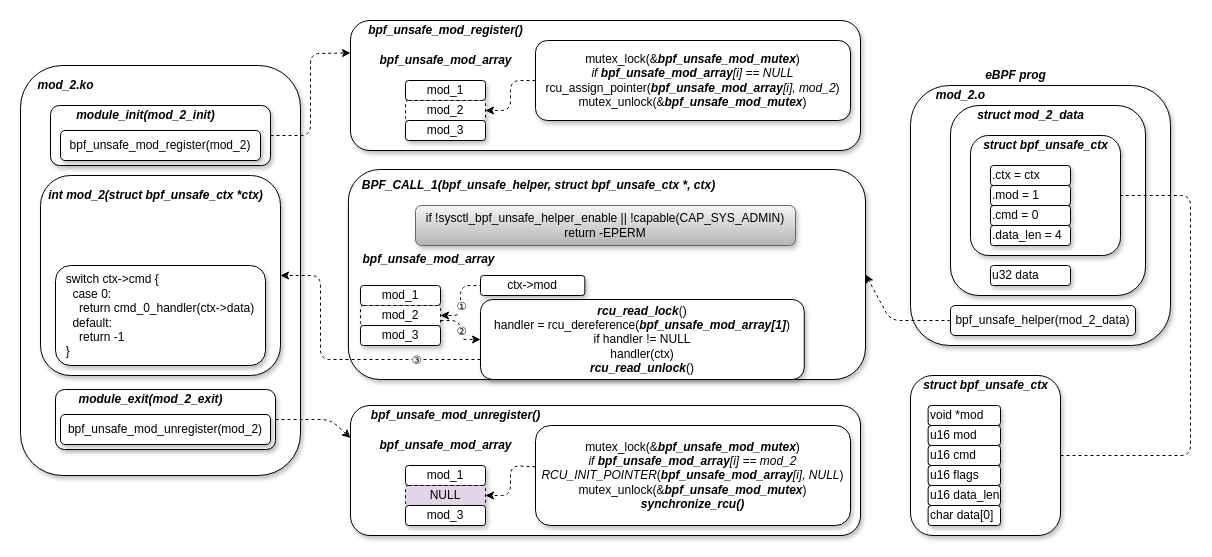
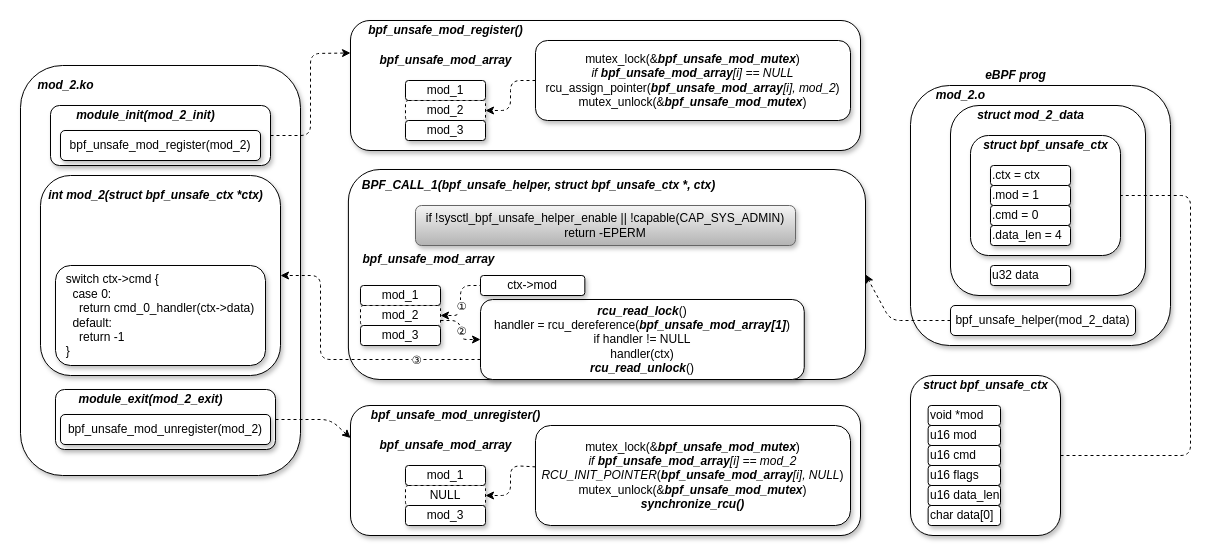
- <mxCell id="25" value="NULL" style="rounded=1;whiteSpace=wrap;html=1;shadow=1;dashed=1;fillColor=#e1d5e7;" parent="1" vertex="1"><mxGeometry x="405.004" y="485" width="80" height="20" as="geometry" /></mxCell>
+ <mxCell id="25" value="NULL" style="rounded=1;whiteSpace=wrap;html=1;shadow=1;dashed=1;" parent="1" vertex="1"><mxGeometry x="405.004" y="485" width="80" height="20" as="geometry" /></mxCell>
